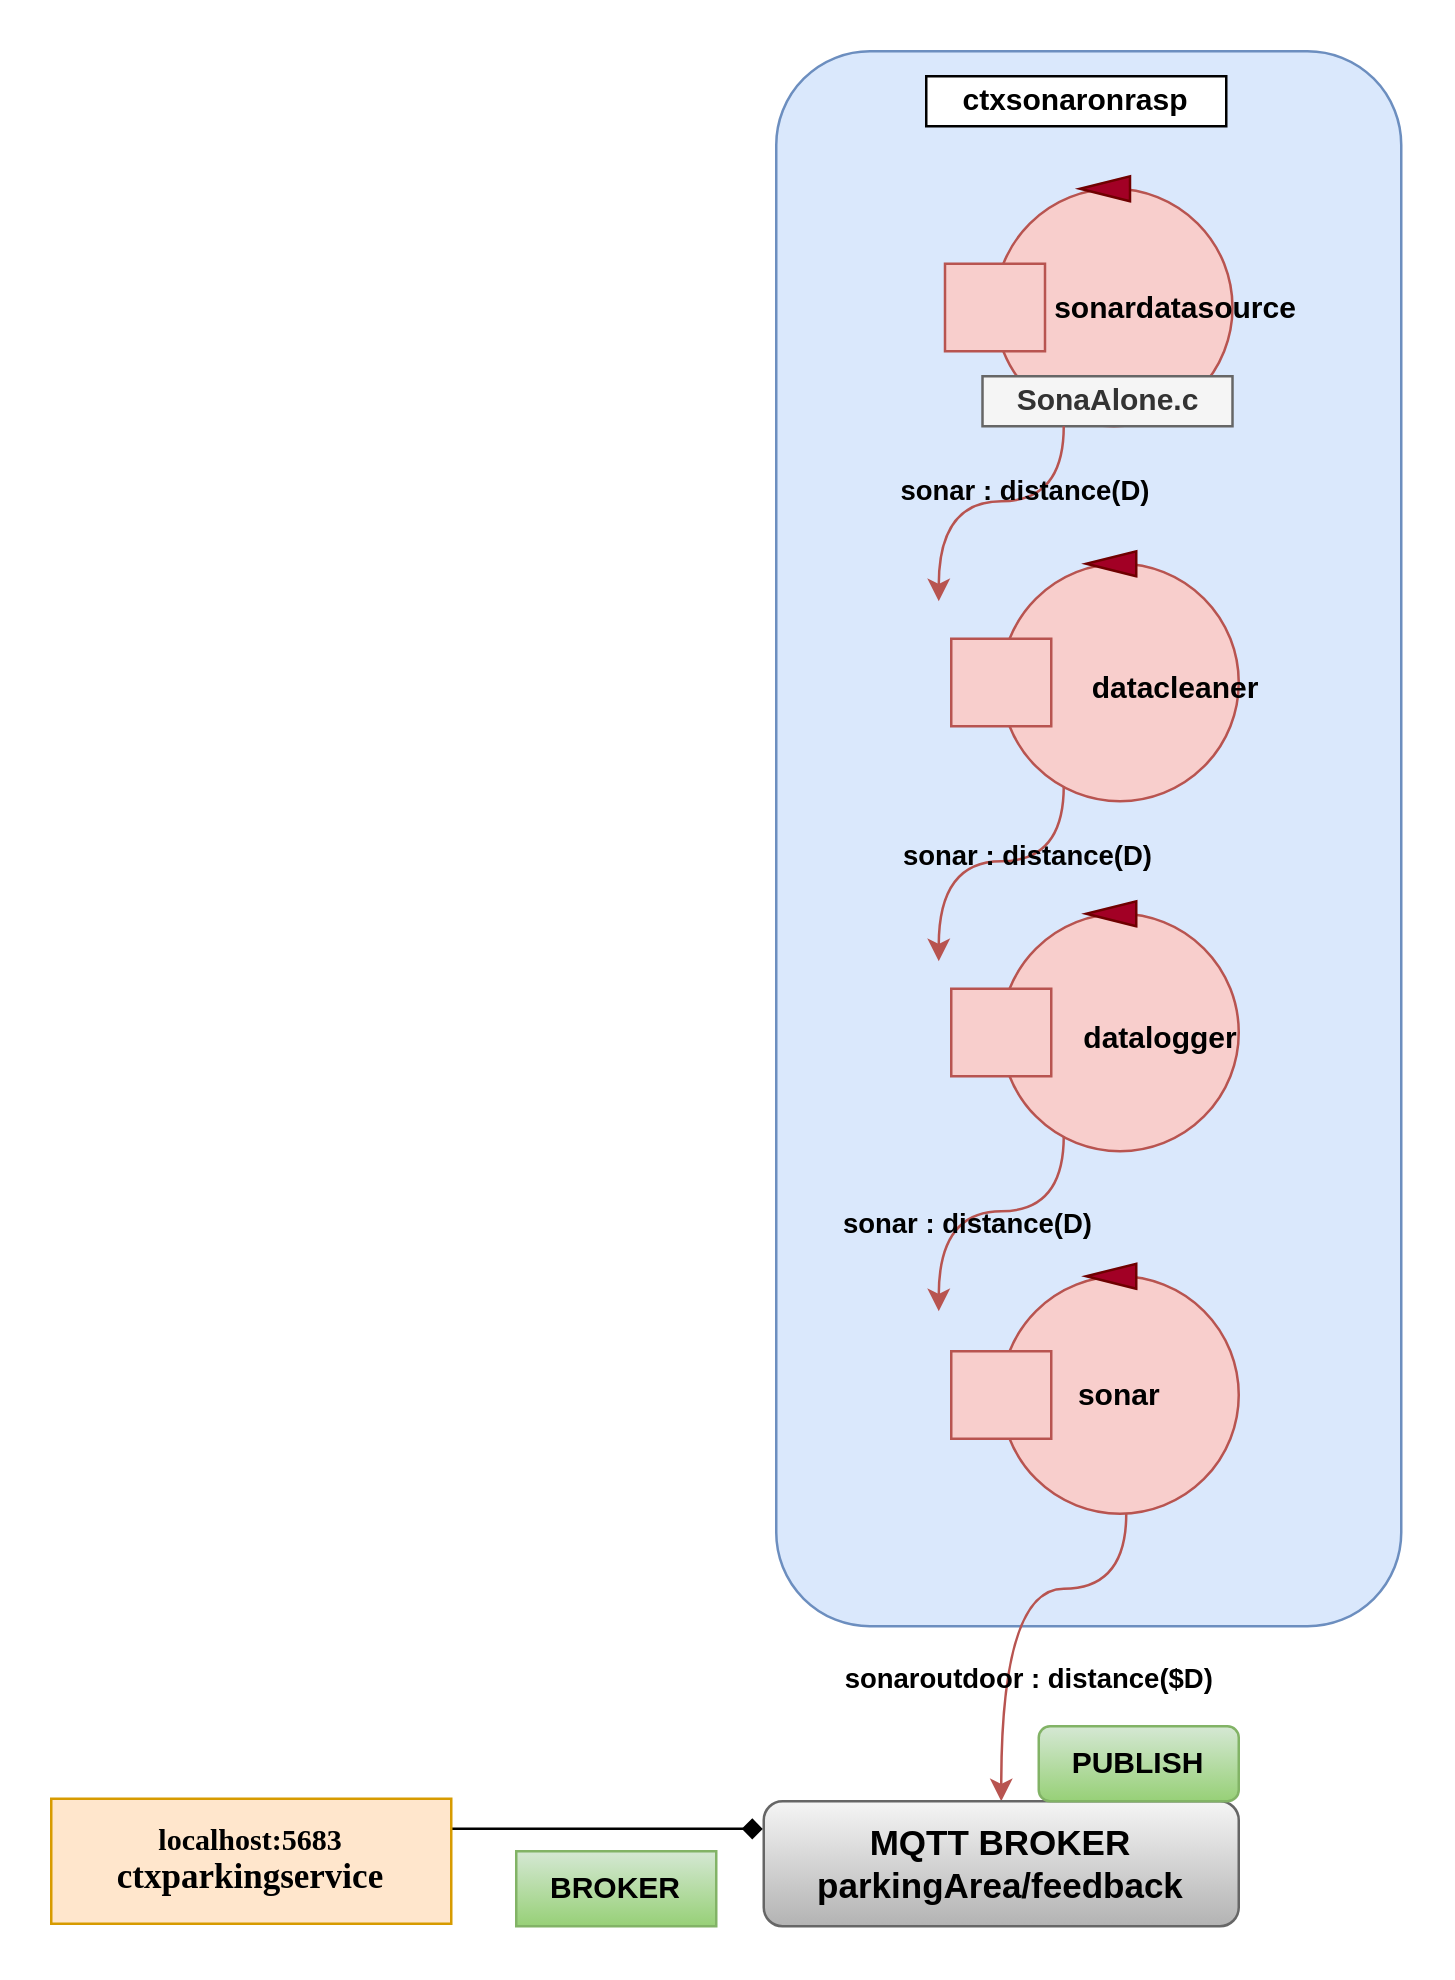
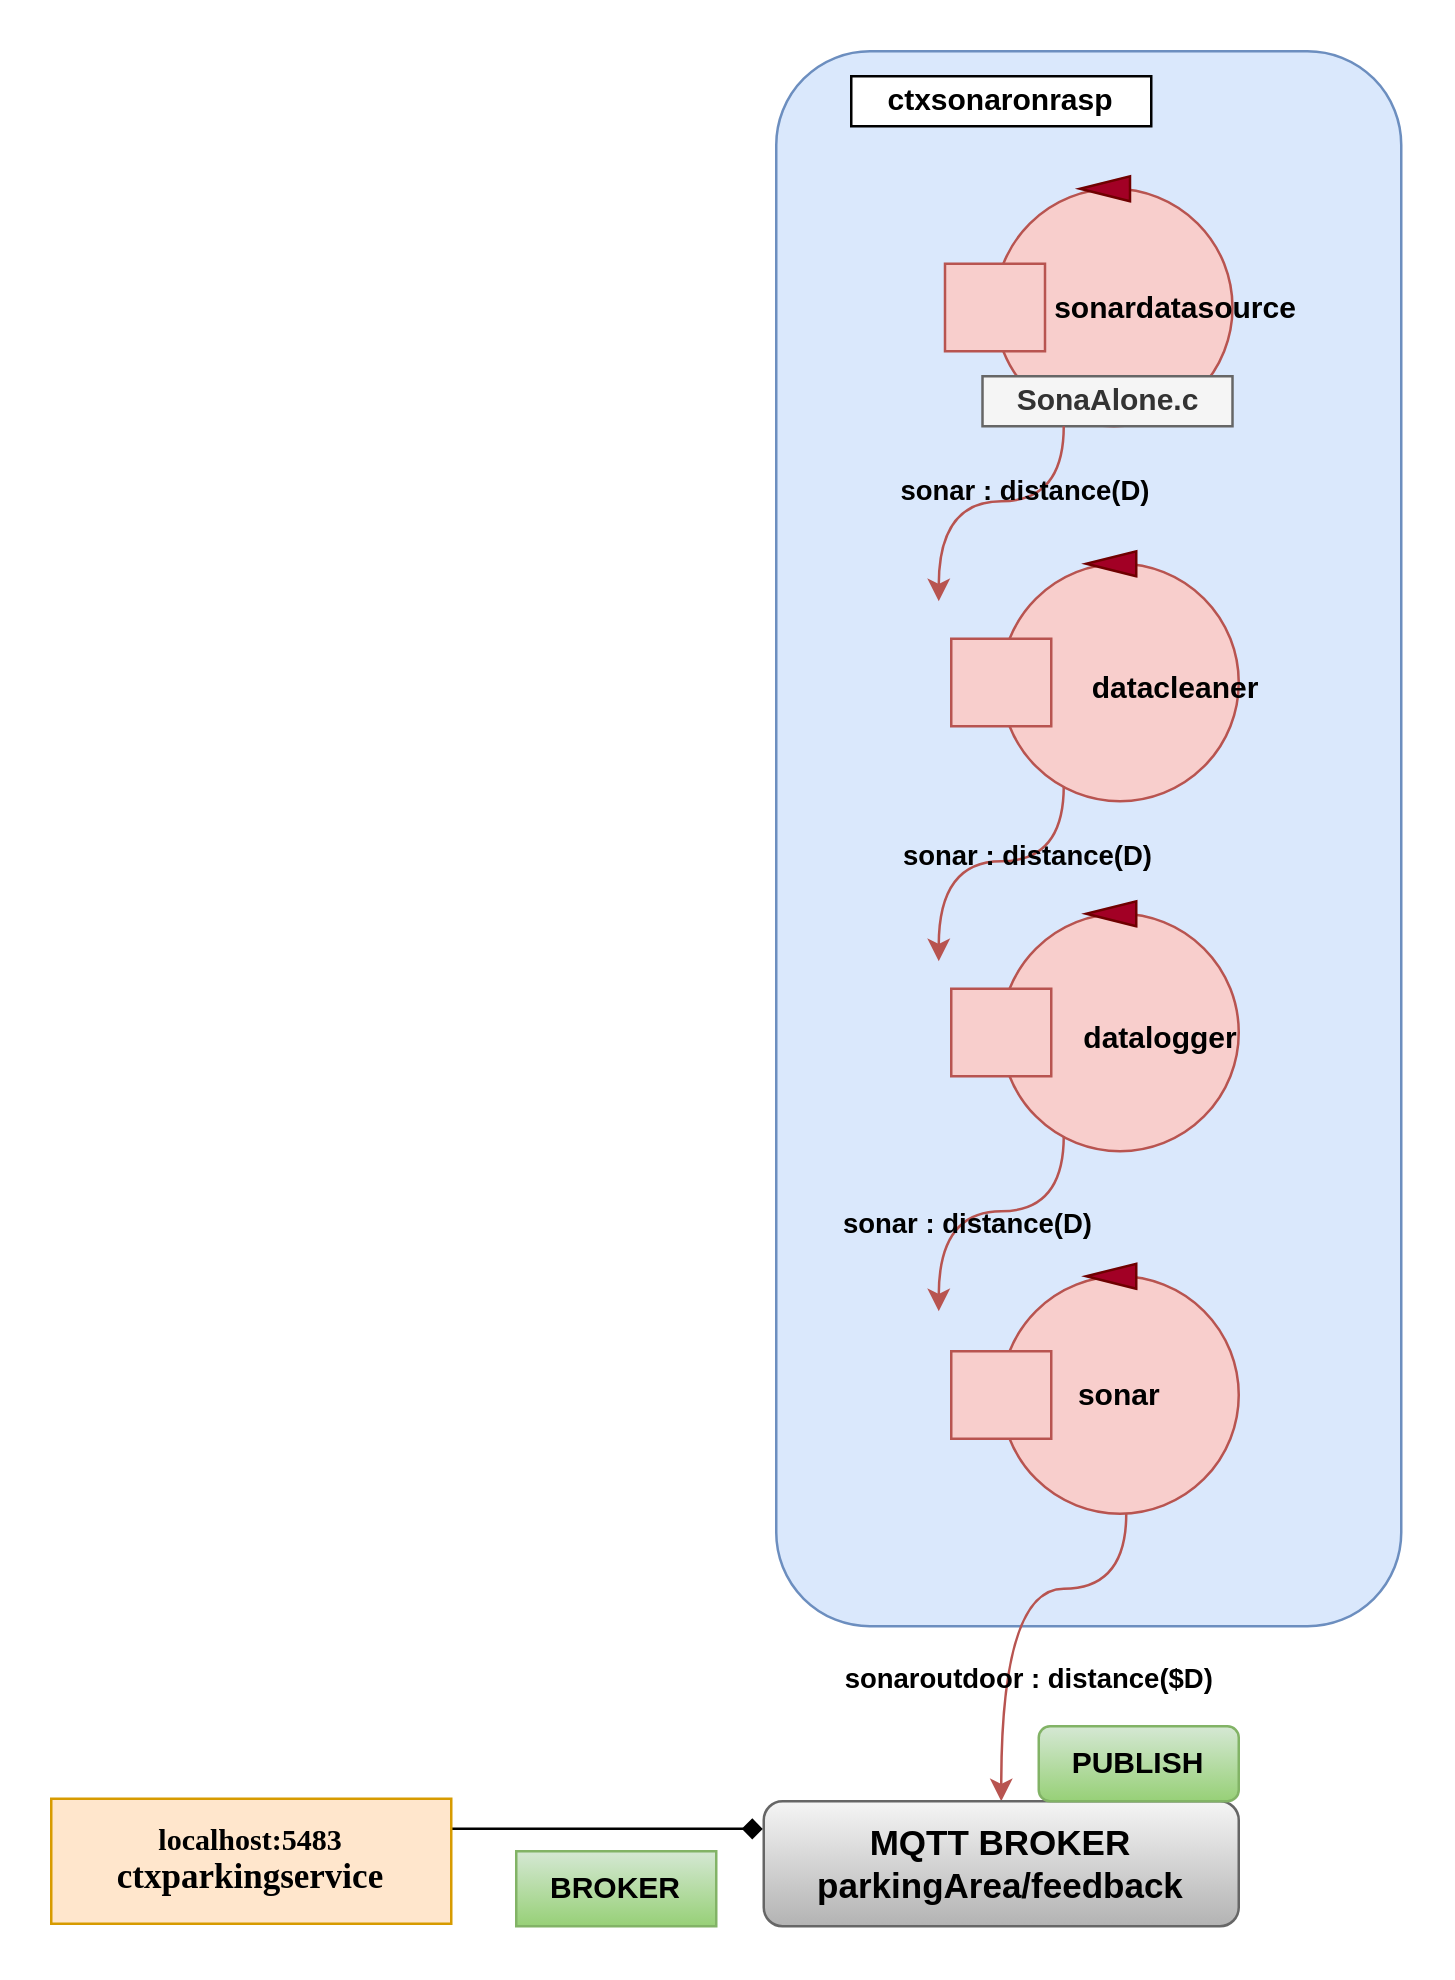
- <mxCell id="3" value="&lt;b&gt;ctxsonaronrasp&lt;/b&gt;" style="rounded=0;whiteSpace=wrap;html=1;" vertex="1" parent="1"><mxGeometry x="370" y="30" width="120" height="20" as="geometry" /></mxCell>
+ <mxCell id="3" value="&lt;b&gt;ctxsonaronrasp&lt;/b&gt;" style="rounded=0;whiteSpace=wrap;html=1;" vertex="1" parent="1"><mxGeometry x="340" y="30" width="120" height="20" as="geometry" /></mxCell>
- <mxCell id="35" value="&lt;font face=&quot;Lucida Console&quot;&gt;&lt;b&gt;localhost:5683&lt;br&gt;&lt;font style=&quot;font-size: 14px&quot;&gt;ctxparkingservice&lt;/font&gt;&lt;/b&gt;&lt;/font&gt;" style="text;html=1;strokeColor=#d79b00;fillColor=#ffe6cc;align=center;verticalAlign=middle;whiteSpace=wrap;rounded=0;labelBackgroundColor=none;" vertex="1" parent="1"><mxGeometry x="20" y="719" width="160" height="50" as="geometry" /></mxCell>
+ <mxCell id="35" value="&lt;font face=&quot;Lucida Console&quot;&gt;&lt;b&gt;localhost:5483&lt;br&gt;&lt;font style=&quot;font-size: 14px&quot;&gt;ctxparkingservice&lt;/font&gt;&lt;/b&gt;&lt;/font&gt;" style="text;html=1;strokeColor=#d79b00;fillColor=#ffe6cc;align=center;verticalAlign=middle;whiteSpace=wrap;rounded=0;labelBackgroundColor=none;" vertex="1" parent="1"><mxGeometry x="20" y="719" width="160" height="50" as="geometry" /></mxCell>
